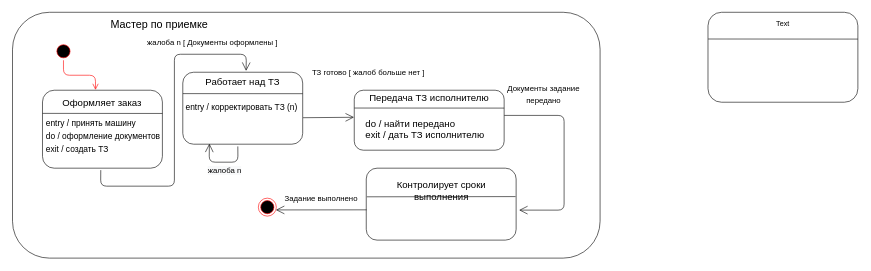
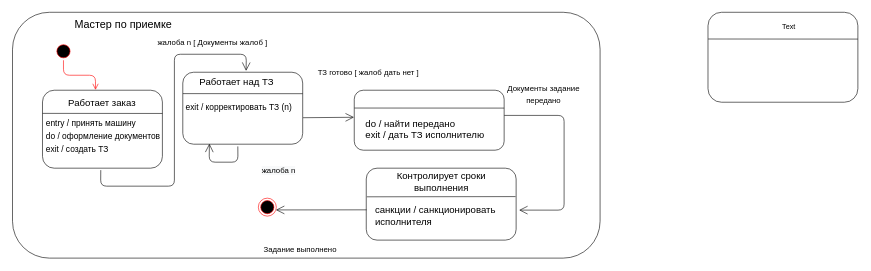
- <mxCell id="7" value="Мастер по приемке" style="text;html=1;strokeColor=none;fillColor=none;align=center;verticalAlign=middle;whiteSpace=wrap;rounded=0;fontSize=18;" vertex="1" parent="1"><mxGeometry x="110" y="30" width="310" height="20" as="geometry" /></mxCell>
+ <mxCell id="7" value="Мастер по приемке" style="text;html=1;strokeColor=none;fillColor=none;align=center;verticalAlign=middle;whiteSpace=wrap;rounded=0;fontSize=18;" vertex="1" parent="1"><mxGeometry x="50" y="30" width="310" height="20" as="geometry" /></mxCell>
- <mxCell id="6" value="Text" style="text;html=1;strokeColor=none;fillColor=none;align=center;verticalAlign=middle;whiteSpace=wrap;rounded=0;" vertex="1" parent="3"><mxGeometry x="20" y="10" width="210" height="20" as="geometry" /></mxCell>
+ <mxCell id="6" value="Text" style="text;html=1;strokeColor=none;fillColor=none;align=center;verticalAlign=middle;whiteSpace=wrap;rounded=0;" vertex="1" parent="3"><mxGeometry x="30" y="15" width="210" height="20" as="geometry" /></mxCell>
- <mxCell id="23" value="жалоба n [ Документы оформлены ]&amp;nbsp;" style="text;html=1;strokeColor=none;fillColor=none;align=center;verticalAlign=middle;whiteSpace=wrap;rounded=0;fontSize=13;" vertex="1" parent="1"><mxGeometry x="240" y="60" width="231" height="20" as="geometry" /></mxCell>
+ <mxCell id="23" value="жалоба n [ Документы жалоб ]&amp;nbsp;" style="text;html=1;strokeColor=none;fillColor=none;align=center;verticalAlign=middle;whiteSpace=wrap;rounded=0;fontSize=13;" vertex="1" parent="1"><mxGeometry x="240" y="60" width="231" height="20" as="geometry" /></mxCell>
- <mxCell id="26" value="ТЗ готово [ жалоб больше нет ]&amp;nbsp;" style="text;html=1;strokeColor=none;fillColor=none;align=center;verticalAlign=middle;whiteSpace=wrap;rounded=0;fontSize=13;" vertex="1" parent="1"><mxGeometry x="500" y="110" width="231" height="20" as="geometry" /></mxCell>
+ <mxCell id="26" value="ТЗ готово [ жалоб дать нет ]&amp;nbsp;" style="text;html=1;strokeColor=none;fillColor=none;align=center;verticalAlign=middle;whiteSpace=wrap;rounded=0;fontSize=13;" vertex="1" parent="1"><mxGeometry x="500" y="110" width="231" height="20" as="geometry" /></mxCell>
- <mxCell id="19" value="Работает над ТЗ" style="text;html=1;strokeColor=none;fillColor=none;align=center;verticalAlign=middle;whiteSpace=wrap;rounded=0;fontSize=16;" vertex="1" parent="16"><mxGeometry x="16" y="8" width="168" height="16" as="geometry" /></mxCell>
+ <mxCell id="19" value="Работает над ТЗ" style="text;html=1;strokeColor=none;fillColor=none;align=center;verticalAlign=middle;whiteSpace=wrap;rounded=0;fontSize=16;" vertex="1" parent="16"><mxGeometry x="6" y="8" width="168" height="16" as="geometry" /></mxCell>
- <mxCell id="40" value="&lt;font style=&quot;font-size: 16px&quot;&gt;Передача ТЗ исполнителю&lt;/font&gt;" style="text;html=1;strokeColor=none;fillColor=none;align=center;verticalAlign=middle;whiteSpace=wrap;rounded=0;" vertex="1" parent="38"><mxGeometry x="20" y="6.667" width="210" height="13.333" as="geometry" /></mxCell>
- <mxCell id="14" value="Оформляет заказ" style="text;html=1;strokeColor=none;fillColor=none;align=center;verticalAlign=middle;whiteSpace=wrap;rounded=0;fontSize=16;" vertex="1" parent="11"><mxGeometry x="21.4" y="11.81" width="157.2" height="15.76" as="geometry" /></mxCell>
+ <mxCell id="14" value="Работает заказ" style="text;html=1;strokeColor=none;fillColor=none;align=center;verticalAlign=middle;whiteSpace=wrap;rounded=0;fontSize=16;" vertex="1" parent="11"><mxGeometry x="21.4" y="11.81" width="157.2" height="15.76" as="geometry" /></mxCell>
- <mxCell id="21" value="&lt;font style=&quot;font-size: 14px&quot;&gt;entry / корректировать ТЗ (n)&lt;br&gt;&amp;nbsp;&lt;br&gt;&lt;/font&gt;" style="text;html=1;strokeColor=none;fillColor=none;align=left;verticalAlign=top;whiteSpace=wrap;rounded=0;fontSize=18;" vertex="1" parent="16"><mxGeometry x="3" y="40" width="200" height="40" as="geometry" /></mxCell>
+ <mxCell id="21" value="&lt;font style=&quot;font-size: 14px&quot;&gt;exit / корректировать ТЗ (n)&lt;br&gt;&amp;nbsp;&lt;br&gt;&lt;/font&gt;" style="text;html=1;strokeColor=none;fillColor=none;align=left;verticalAlign=top;whiteSpace=wrap;rounded=0;fontSize=18;" vertex="1" parent="16"><mxGeometry x="3" y="40" width="200" height="40" as="geometry" /></mxCell>
- <mxCell id="24" value="&lt;meta charset=&quot;utf-8&quot;&gt;&lt;span style=&quot;color: rgb(0, 0, 0); font-family: helvetica; font-size: 13px; font-style: normal; font-weight: 400; letter-spacing: normal; text-align: center; text-indent: 0px; text-transform: none; word-spacing: 0px; background-color: rgb(248, 249, 250); display: inline; float: none;&quot;&gt;жалоба n&lt;/span&gt;" style="text;whiteSpace=wrap;html=1;fontSize=16;" vertex="1" parent="1"><mxGeometry x="344" y="267" width="60" height="25" as="geometry" /></mxCell>
+ <mxCell id="24" value="&lt;meta charset=&quot;utf-8&quot;&gt;&lt;span style=&quot;color: rgb(0, 0, 0); font-family: helvetica; font-size: 13px; font-style: normal; font-weight: 400; letter-spacing: normal; text-align: center; text-indent: 0px; text-transform: none; word-spacing: 0px; background-color: rgb(248, 249, 250); display: inline; float: none;&quot;&gt;жалоба n&lt;/span&gt;" style="text;whiteSpace=wrap;html=1;fontSize=16;" vertex="1" parent="1"><mxGeometry x="434" y="267" width="60" height="25" as="geometry" /></mxCell>
- <mxCell id="30" value="Контролирует сроки выполнения" style="text;html=1;strokeColor=none;fillColor=none;align=center;verticalAlign=middle;whiteSpace=wrap;rounded=0;fontSize=16;" vertex="1" parent="28"><mxGeometry x="35.5" y="22" width="179" height="32.0" as="geometry" /></mxCell>
+ <mxCell id="30" value="Контролирует сроки выполнения" style="text;html=1;strokeColor=none;fillColor=none;align=center;verticalAlign=middle;whiteSpace=wrap;rounded=0;fontSize=16;" vertex="1" parent="28"><mxGeometry x="35.5" y="7" width="179" height="32.0" as="geometry" /></mxCell>
- <mxCell id="36" value="&lt;div style=&quot;&quot;&gt;&lt;font face=&quot;helvetica&quot;&gt;&lt;span style=&quot;font-size: 13px&quot;&gt;Задание выполнено&lt;/span&gt;&lt;/font&gt;&lt;/div&gt;" style="text;whiteSpace=wrap;html=1;fontSize=16;align=center;" vertex="1" parent="1"><mxGeometry x="460" y="313" width="150" height="30" as="geometry" /></mxCell>
+ <mxCell id="36" value="&lt;div style=&quot;&quot;&gt;&lt;font face=&quot;helvetica&quot;&gt;&lt;span style=&quot;font-size: 13px&quot;&gt;Задание выполнено&lt;/span&gt;&lt;/font&gt;&lt;/div&gt;" style="text;whiteSpace=wrap;html=1;fontSize=16;align=center;" vertex="1" parent="1"><mxGeometry x="425" y="398" width="150" height="30" as="geometry" /></mxCell>
+ <mxCell id="32" value="санкции / санкционировать исполнителя" style="text;html=1;strokeColor=none;fillColor=none;align=left;verticalAlign=middle;whiteSpace=wrap;rounded=0;fontSize=16;" vertex="1" parent="28"><mxGeometry x="13" y="63.0" width="233" height="32.0" as="geometry" /></mxCell>
